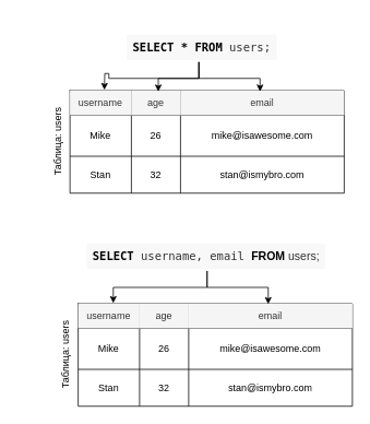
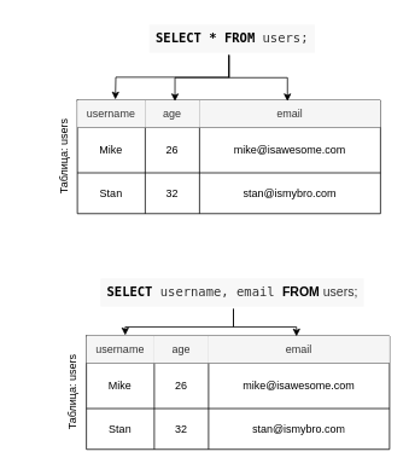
- <mxCell id="19" value="&lt;pre class=&quot;hljs&quot; style=&quot;box-sizing: border-box ; font-family: , &amp;#34;menlo&amp;#34; , &amp;#34;monaco&amp;#34; , &amp;#34;consolas&amp;#34; , &amp;#34;liberation mono&amp;#34; , &amp;#34;courier new&amp;#34; , monospace ; font-size: 14px ; margin-top: 0px ; margin-bottom: 1rem ; overflow: auto ; display: block ; color: rgb(51 , 51 , 51) ; padding: 0.5em ; background: rgb(248 , 248 , 248) ; font-style: normal ; font-weight: 400 ; letter-spacing: normal ; text-align: left ; text-indent: 0px ; text-transform: none ; word-spacing: 0px&quot;&gt;&lt;code class=&quot;sql&quot; style=&quot;box-sizing: border-box ; font-family: , &amp;#34;menlo&amp;#34; , &amp;#34;monaco&amp;#34; , &amp;#34;consolas&amp;#34; , &amp;#34;liberation mono&amp;#34; , &amp;#34;courier new&amp;#34; , monospace ; font-size: inherit ; color: inherit ; overflow-wrap: break-word ; word-break: normal&quot;&gt;&lt;span style=&quot;box-sizing: border-box ; color: rgb(0 , 0 , 0) ; font-weight: bold&quot;&gt;SELECT&lt;/span&gt; &lt;span style=&quot;box-sizing: border-box ; color: rgb(0 , 0 , 0) ; font-weight: bold&quot;&gt;*&lt;/span&gt; &lt;span style=&quot;box-sizing: border-box ; color: rgb(0 , 0 , 0) ; font-weight: bold&quot;&gt;FROM&lt;/span&gt; &lt;span style=&quot;box-sizing: border-box ; background-color: rgb(248 , 248 , 248)&quot;&gt;users&lt;/span&gt;&lt;span style=&quot;box-sizing: border-box ; background-color: rgb(248 , 248 , 248)&quot;&gt;;&lt;/span&gt;&lt;/code&gt;&lt;/pre&gt;" style="text;whiteSpace=wrap;html=1;" vertex="1" parent="1"><mxGeometry x="152.5" y="35" width="180" height="40" as="geometry" /></mxCell>
+ <mxCell id="19" value="&lt;pre class=&quot;hljs&quot; style=&quot;box-sizing: border-box ; font-family: , &amp;#34;menlo&amp;#34; , &amp;#34;monaco&amp;#34; , &amp;#34;consolas&amp;#34; , &amp;#34;liberation mono&amp;#34; , &amp;#34;courier new&amp;#34; , monospace ; font-size: 14px ; margin-top: 0px ; margin-bottom: 1rem ; overflow: auto ; display: block ; color: rgb(51 , 51 , 51) ; padding: 0.5em ; background: rgb(248 , 248 , 248) ; font-style: normal ; font-weight: 400 ; letter-spacing: normal ; text-align: left ; text-indent: 0px ; text-transform: none ; word-spacing: 0px&quot;&gt;&lt;code class=&quot;sql&quot; style=&quot;box-sizing: border-box ; font-family: , &amp;#34;menlo&amp;#34; , &amp;#34;monaco&amp;#34; , &amp;#34;consolas&amp;#34; , &amp;#34;liberation mono&amp;#34; , &amp;#34;courier new&amp;#34; , monospace ; font-size: inherit ; color: inherit ; overflow-wrap: break-word ; word-break: normal&quot;&gt;&lt;span style=&quot;box-sizing: border-box ; color: rgb(0 , 0 , 0) ; font-weight: bold&quot;&gt;SELECT&lt;/span&gt; &lt;span style=&quot;box-sizing: border-box ; color: rgb(0 , 0 , 0) ; font-weight: bold&quot;&gt;*&lt;/span&gt; &lt;span style=&quot;box-sizing: border-box ; color: rgb(0 , 0 , 0) ; font-weight: bold&quot;&gt;FROM&lt;/span&gt; &lt;span style=&quot;box-sizing: border-box ; background-color: rgb(248 , 248 , 248)&quot;&gt;users&lt;/span&gt;&lt;span style=&quot;box-sizing: border-box ; background-color: rgb(248 , 248 , 248)&quot;&gt;;&lt;/span&gt;&lt;/code&gt;&lt;/pre&gt;" style="text;whiteSpace=wrap;html=1;" vertex="1" parent="1"><mxGeometry x="162.5" y="20" width="180" height="40" as="geometry" /></mxCell>
- <mxCell id="23" value="&lt;pre class=&quot;hljs&quot; style=&quot;box-sizing: border-box ; font-family: , &amp;#34;menlo&amp;#34; , &amp;#34;monaco&amp;#34; , &amp;#34;consolas&amp;#34; , &amp;#34;liberation mono&amp;#34; , &amp;#34;courier new&amp;#34; , monospace ; font-size: 14px ; margin-top: 0px ; margin-bottom: 1rem ; overflow: auto ; display: block ; color: rgb(51 , 51 , 51) ; padding: 0.5em ; background: rgb(248 , 248 , 248) ; font-style: normal ; font-weight: 400 ; letter-spacing: normal ; text-align: left ; text-indent: 0px ; text-transform: none ; word-spacing: 0px&quot;&gt;&lt;code class=&quot;sql&quot; style=&quot;box-sizing: border-box ; font-family: , &amp;#34;menlo&amp;#34; , &amp;#34;monaco&amp;#34; , &amp;#34;consolas&amp;#34; , &amp;#34;liberation mono&amp;#34; , &amp;#34;courier new&amp;#34; , monospace ; font-size: inherit ; color: inherit ; overflow-wrap: break-word ; word-break: normal&quot;&gt;&lt;span style=&quot;box-sizing: border-box ; color: rgb(0 , 0 , 0) ; font-weight: bold&quot;&gt;SELECT&lt;/span&gt; username&lt;span style=&quot;color: inherit ; font-family: , &amp;#34;menlo&amp;#34; , &amp;#34;monaco&amp;#34; , &amp;#34;consolas&amp;#34; , &amp;#34;liberation mono&amp;#34; , &amp;#34;courier new&amp;#34; , monospace ; font-size: inherit ; box-sizing: border-box&quot;&gt;,&lt;/span&gt;&lt;span style=&quot;color: inherit ; font-family: , &amp;#34;menlo&amp;#34; , &amp;#34;monaco&amp;#34; , &amp;#34;consolas&amp;#34; , &amp;#34;liberation mono&amp;#34; , &amp;#34;courier new&amp;#34; , monospace ; font-size: inherit&quot;&gt; &lt;/span&gt;&lt;span style=&quot;color: inherit ; font-family: , &amp;#34;menlo&amp;#34; , &amp;#34;monaco&amp;#34; , &amp;#34;consolas&amp;#34; , &amp;#34;liberation mono&amp;#34; , &amp;#34;courier new&amp;#34; , monospace ; font-size: inherit ; box-sizing: border-box&quot;&gt;email&lt;/span&gt; &lt;span style=&quot;font-size: inherit ; font-family: &amp;#34;helvetica&amp;#34; ; box-sizing: border-box ; color: rgb(0 , 0 , 0) ; font-weight: bold&quot;&gt;FROM&lt;/span&gt;&lt;span style=&quot;color: inherit ; font-size: inherit ; font-family: &amp;#34;helvetica&amp;#34;&quot;&gt; &lt;/span&gt;&lt;span style=&quot;color: inherit ; font-size: inherit ; font-family: &amp;#34;helvetica&amp;#34; ; box-sizing: border-box&quot;&gt;users&lt;/span&gt;&lt;span style=&quot;color: inherit ; font-size: inherit ; font-family: &amp;#34;helvetica&amp;#34; ; box-sizing: border-box&quot;&gt;;&lt;/span&gt;&lt;br&gt;&lt;/code&gt;&lt;/pre&gt;" style="text;whiteSpace=wrap;html=1;" vertex="1" parent="1"><mxGeometry x="103.75" y="290" width="297.5" height="40" as="geometry" /></mxCell>
+ <mxCell id="23" value="&lt;pre class=&quot;hljs&quot; style=&quot;box-sizing: border-box ; font-family: , &amp;#34;menlo&amp;#34; , &amp;#34;monaco&amp;#34; , &amp;#34;consolas&amp;#34; , &amp;#34;liberation mono&amp;#34; , &amp;#34;courier new&amp;#34; , monospace ; font-size: 14px ; margin-top: 0px ; margin-bottom: 1rem ; overflow: auto ; display: block ; color: rgb(51 , 51 , 51) ; padding: 0.5em ; background: rgb(248 , 248 , 248) ; font-style: normal ; font-weight: 400 ; letter-spacing: normal ; text-align: left ; text-indent: 0px ; text-transform: none ; word-spacing: 0px&quot;&gt;&lt;code class=&quot;sql&quot; style=&quot;box-sizing: border-box ; font-family: , &amp;#34;menlo&amp;#34; , &amp;#34;monaco&amp;#34; , &amp;#34;consolas&amp;#34; , &amp;#34;liberation mono&amp;#34; , &amp;#34;courier new&amp;#34; , monospace ; font-size: inherit ; color: inherit ; overflow-wrap: break-word ; word-break: normal&quot;&gt;&lt;span style=&quot;box-sizing: border-box ; color: rgb(0 , 0 , 0) ; font-weight: bold&quot;&gt;SELECT&lt;/span&gt; username&lt;span style=&quot;color: inherit ; font-family: , &amp;#34;menlo&amp;#34; , &amp;#34;monaco&amp;#34; , &amp;#34;consolas&amp;#34; , &amp;#34;liberation mono&amp;#34; , &amp;#34;courier new&amp;#34; , monospace ; font-size: inherit ; box-sizing: border-box&quot;&gt;,&lt;/span&gt;&lt;span style=&quot;color: inherit ; font-family: , &amp;#34;menlo&amp;#34; , &amp;#34;monaco&amp;#34; , &amp;#34;consolas&amp;#34; , &amp;#34;liberation mono&amp;#34; , &amp;#34;courier new&amp;#34; , monospace ; font-size: inherit&quot;&gt; &lt;/span&gt;&lt;span style=&quot;color: inherit ; font-family: , &amp;#34;menlo&amp;#34; , &amp;#34;monaco&amp;#34; , &amp;#34;consolas&amp;#34; , &amp;#34;liberation mono&amp;#34; , &amp;#34;courier new&amp;#34; , monospace ; font-size: inherit ; box-sizing: border-box&quot;&gt;email&lt;/span&gt; &lt;span style=&quot;font-size: inherit ; font-family: &amp;#34;helvetica&amp;#34; ; box-sizing: border-box ; color: rgb(0 , 0 , 0) ; font-weight: bold&quot;&gt;FROM&lt;/span&gt;&lt;span style=&quot;color: inherit ; font-size: inherit ; font-family: &amp;#34;helvetica&amp;#34;&quot;&gt; &lt;/span&gt;&lt;span style=&quot;color: inherit ; font-size: inherit ; font-family: &amp;#34;helvetica&amp;#34; ; box-sizing: border-box&quot;&gt;users&lt;/span&gt;&lt;span style=&quot;color: inherit ; font-size: inherit ; font-family: &amp;#34;helvetica&amp;#34; ; box-sizing: border-box&quot;&gt;;&lt;/span&gt;&lt;br&gt;&lt;/code&gt;&lt;/pre&gt;" style="text;whiteSpace=wrap;html=1;" vertex="1" parent="1"><mxGeometry x="108.75" y="300" width="297.5" height="40" as="geometry" /></mxCell>
